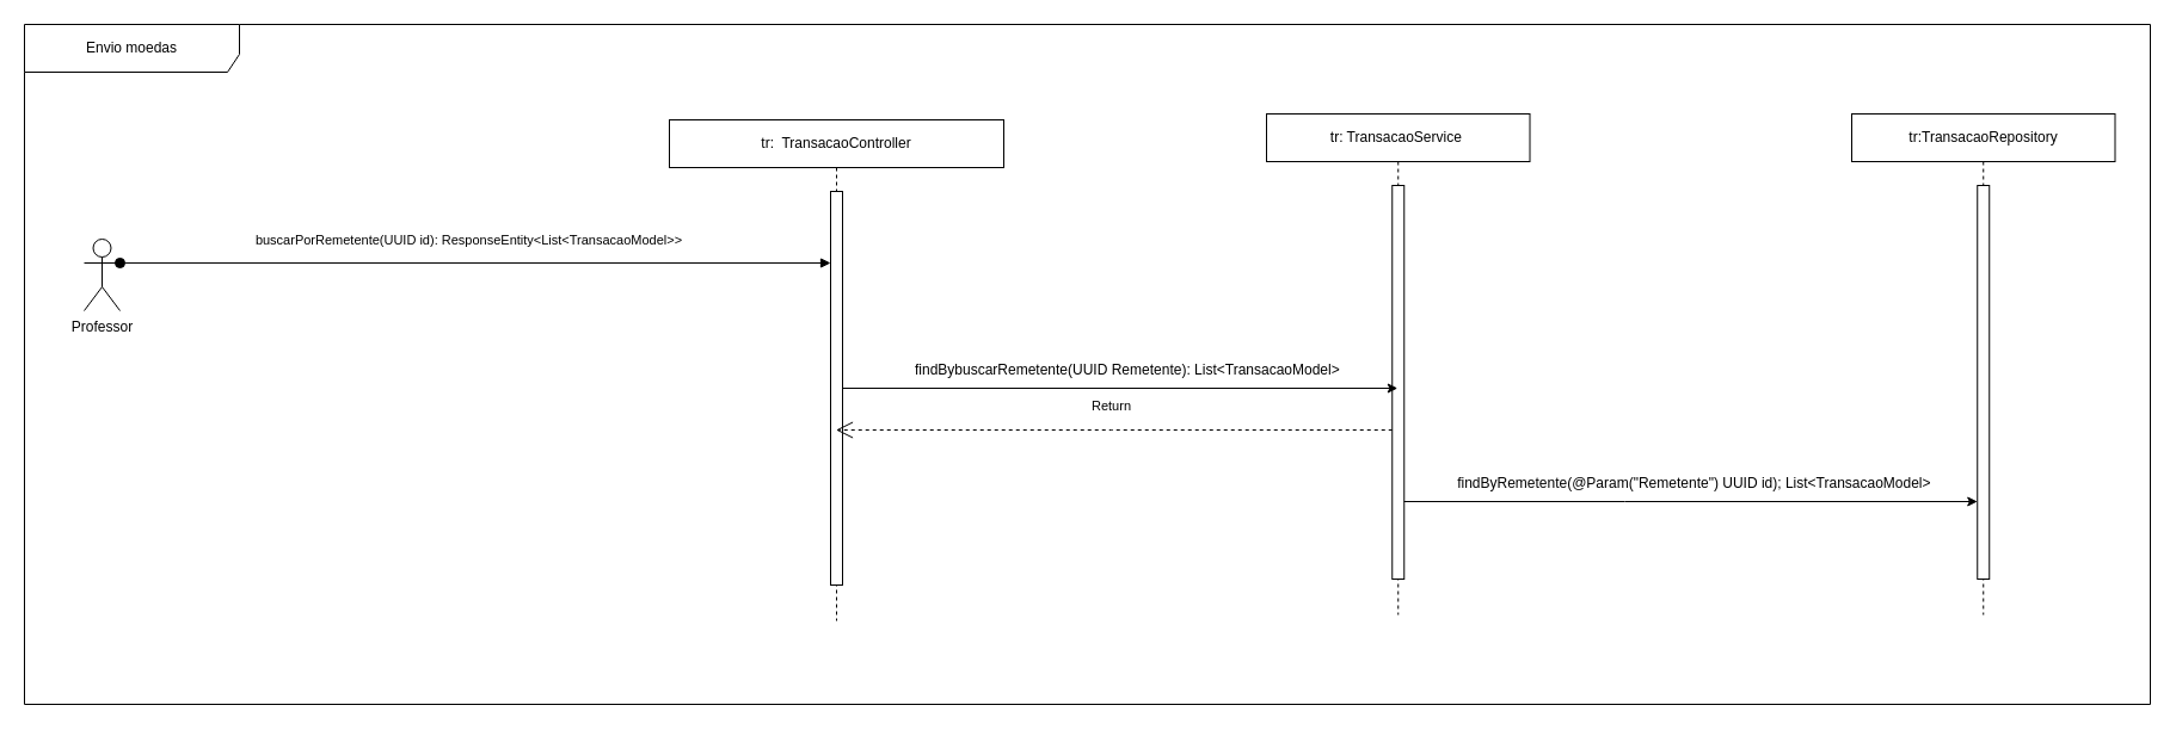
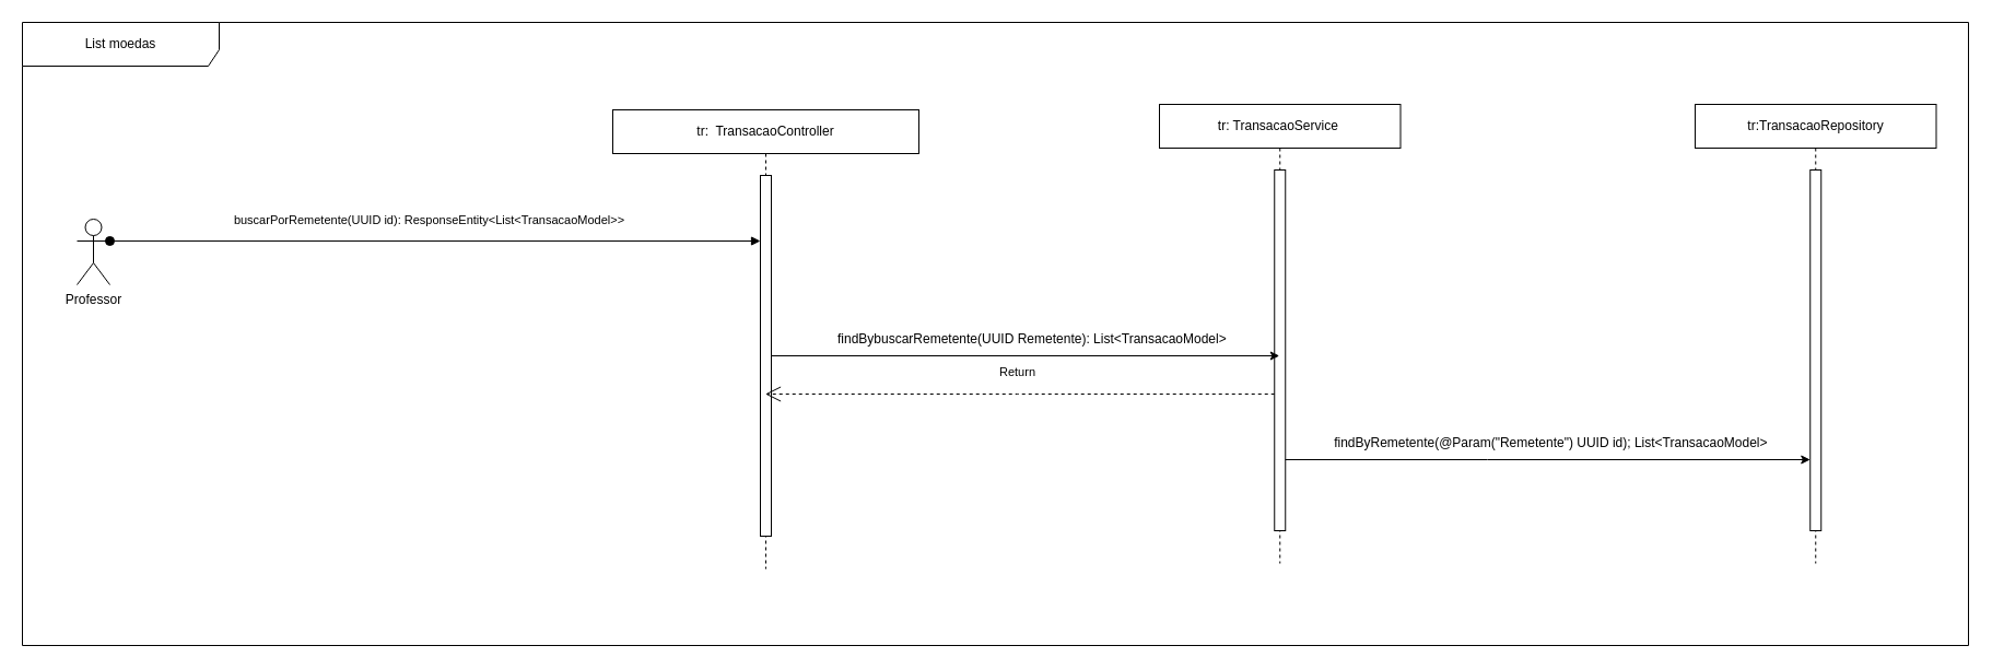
- <mxCell id="15" value="Envio moedas" style="shape=umlFrame;whiteSpace=wrap;html=1;pointerEvents=0;width=180;height=40;" parent="1" vertex="1"><mxGeometry x="20" y="20" width="1780" height="570" as="geometry" /></mxCell>
+ <mxCell id="15" value="List moedas" style="shape=umlFrame;whiteSpace=wrap;html=1;pointerEvents=0;width=180;height=40;" parent="1" vertex="1"><mxGeometry x="20" y="20" width="1780" height="570" as="geometry" /></mxCell>
